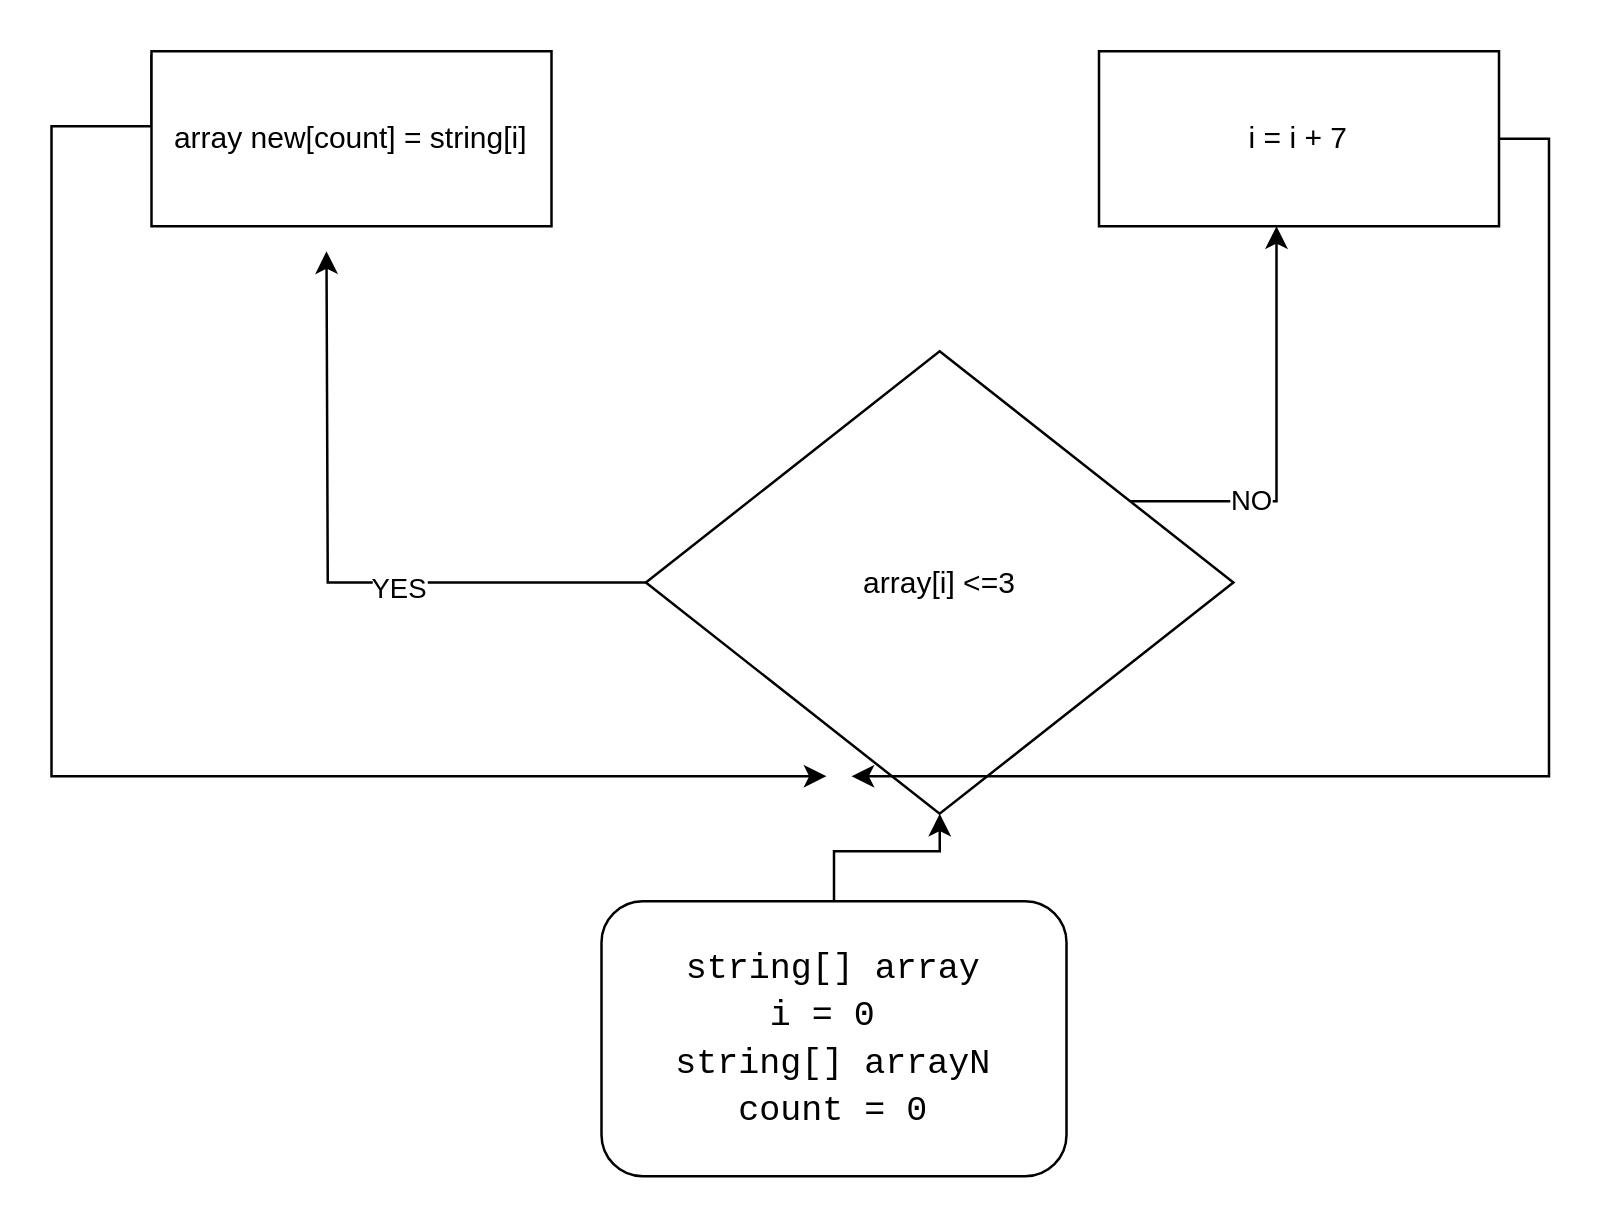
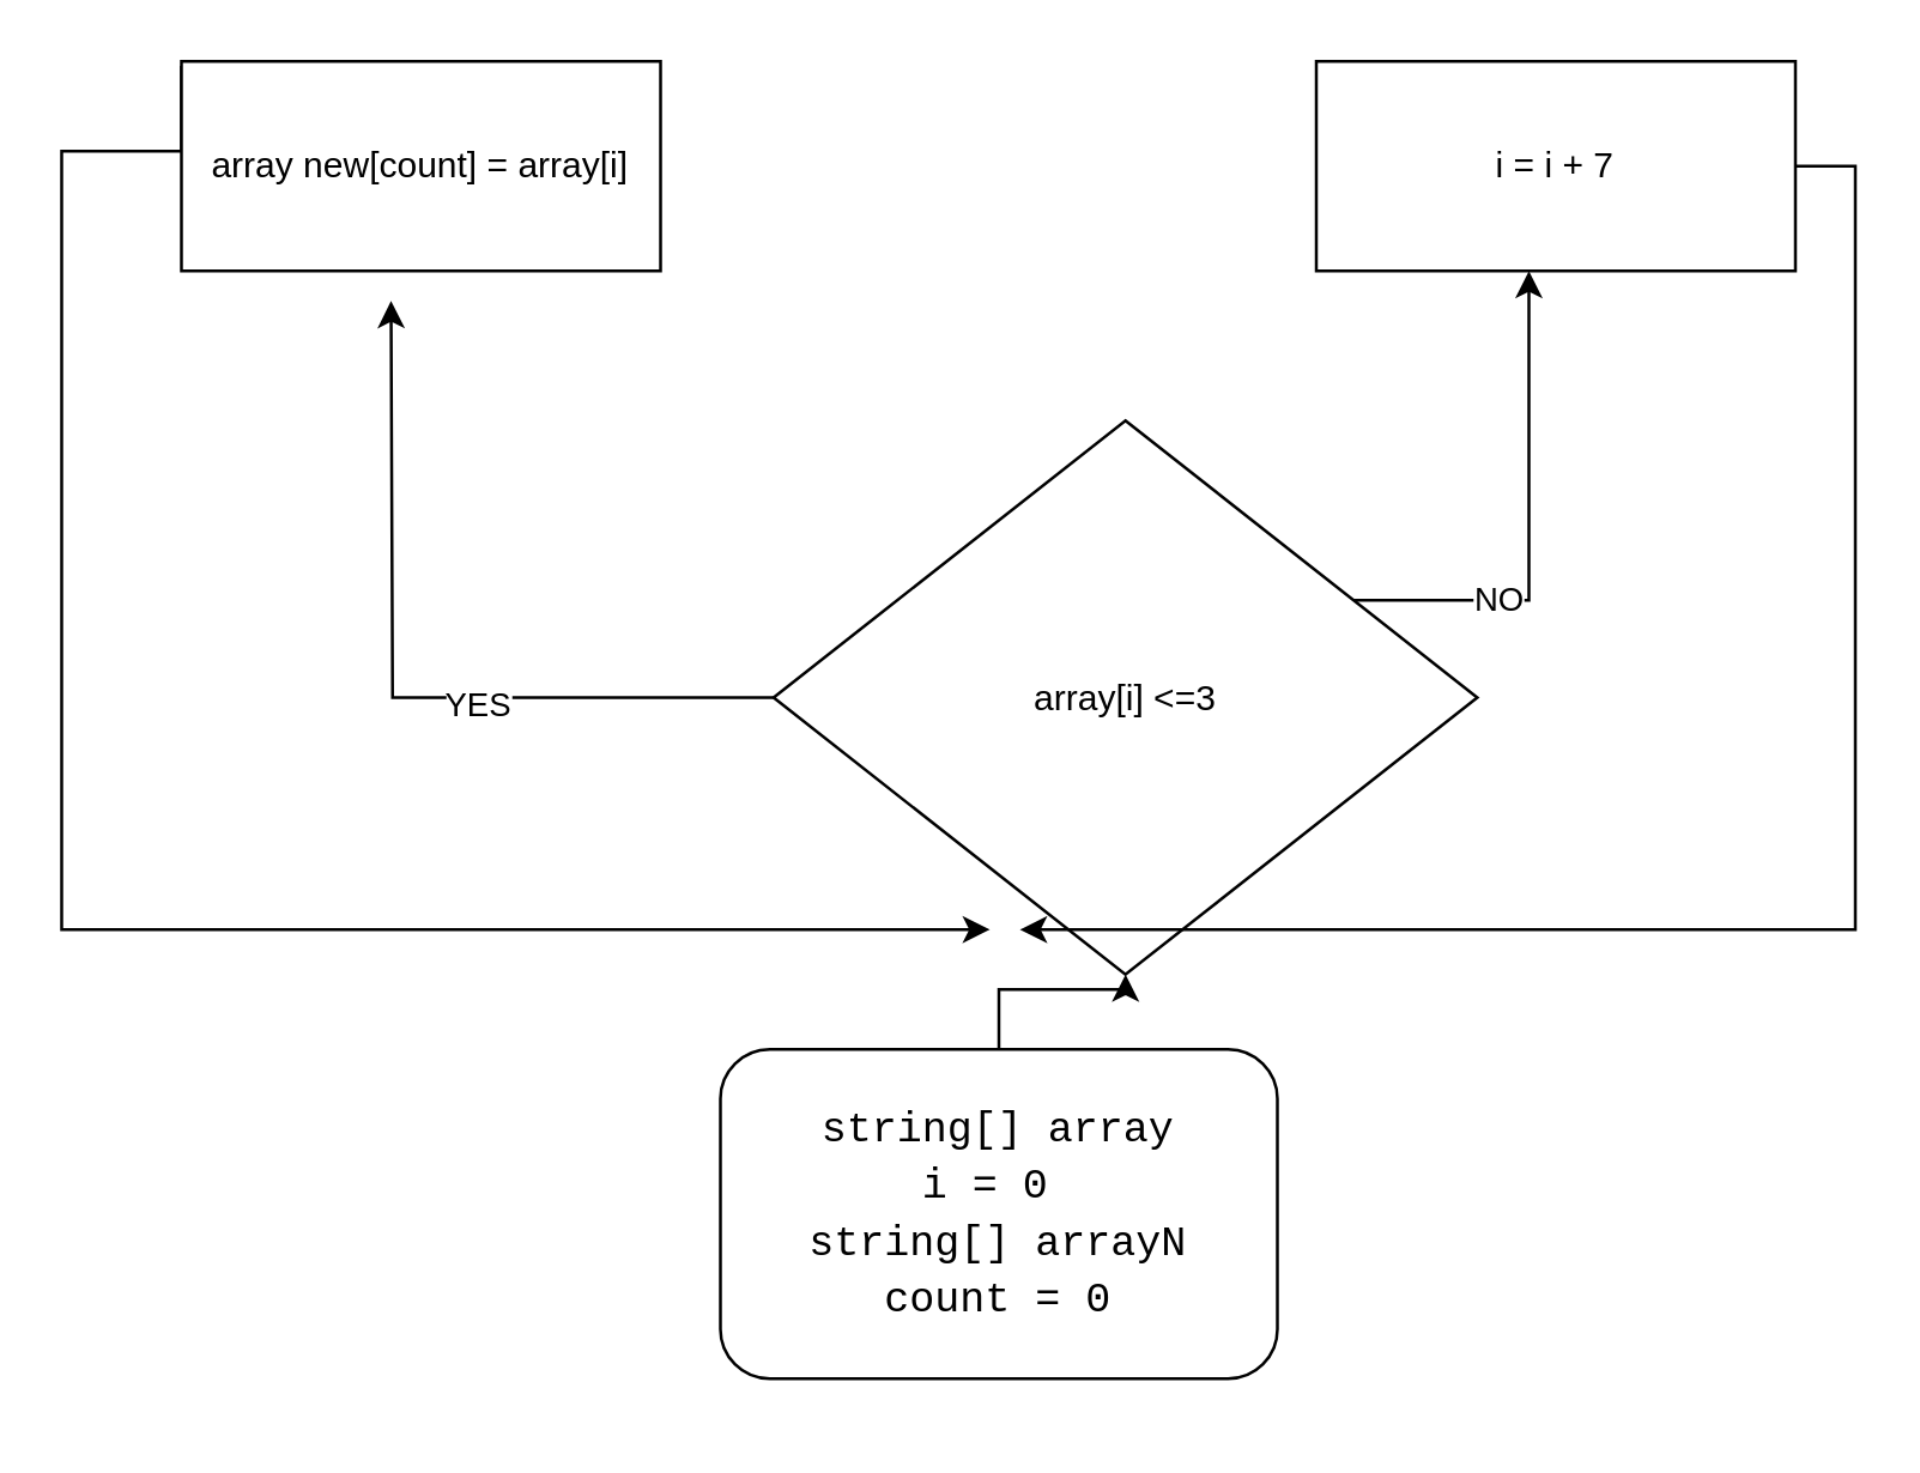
- <mxCell id="11" value="array new[count] = string[i]" style="rounded=0;whiteSpace=wrap;html=1;labelBackgroundColor=#FFFFFF;fontColor=#000000;" vertex="1" parent="1"><mxGeometry x="60" y="20" width="160" height="70" as="geometry" /></mxCell>
+ <mxCell id="11" value="array new[count] = array[i]" style="rounded=0;whiteSpace=wrap;html=1;labelBackgroundColor=#FFFFFF;fontColor=#000000;" vertex="1" parent="1"><mxGeometry x="60" y="20" width="160" height="70" as="geometry" /></mxCell>
- <mxCell id="3" value="&lt;div style=&quot;font-family: Consolas, &amp;quot;Courier New&amp;quot;, monospace; font-size: 14px; line-height: 19px;&quot;&gt;&lt;span style=&quot;background-color: rgb(255, 255, 255);&quot;&gt;string[] array&lt;/span&gt;&lt;/div&gt;&lt;div style=&quot;font-family: Consolas, &amp;quot;Courier New&amp;quot;, monospace; font-size: 14px; line-height: 19px;&quot;&gt;&lt;span style=&quot;background-color: rgb(255, 255, 255);&quot;&gt;i = 0&amp;nbsp;&lt;/span&gt;&lt;/div&gt;&lt;div style=&quot;font-family: Consolas, &amp;quot;Courier New&amp;quot;, monospace; font-size: 14px; line-height: 19px;&quot;&gt;&lt;div style=&quot;line-height: 19px;&quot;&gt;&lt;span style=&quot;background-color: rgb(255, 255, 255);&quot;&gt;string[] arrayN&lt;/span&gt;&lt;/div&gt;&lt;div style=&quot;line-height: 19px;&quot;&gt;&lt;span style=&quot;background-color: rgb(255, 255, 255);&quot;&gt;count = 0&lt;/span&gt;&lt;/div&gt;&lt;/div&gt;" style="rounded=1;whiteSpace=wrap;html=1;" vertex="1" parent="1"><mxGeometry x="240" y="360" width="186" height="110" as="geometry" /></mxCell>
+ <mxCell id="3" value="&lt;div style=&quot;font-family: Consolas, &amp;quot;Courier New&amp;quot;, monospace; font-size: 14px; line-height: 19px;&quot;&gt;&lt;span style=&quot;background-color: rgb(255, 255, 255);&quot;&gt;string[] array&lt;/span&gt;&lt;/div&gt;&lt;div style=&quot;font-family: Consolas, &amp;quot;Courier New&amp;quot;, monospace; font-size: 14px; line-height: 19px;&quot;&gt;&lt;span style=&quot;background-color: rgb(255, 255, 255);&quot;&gt;i = 0&amp;nbsp;&lt;/span&gt;&lt;/div&gt;&lt;div style=&quot;font-family: Consolas, &amp;quot;Courier New&amp;quot;, monospace; font-size: 14px; line-height: 19px;&quot;&gt;&lt;div style=&quot;line-height: 19px;&quot;&gt;&lt;span style=&quot;background-color: rgb(255, 255, 255);&quot;&gt;string[] arrayN&lt;/span&gt;&lt;/div&gt;&lt;div style=&quot;line-height: 19px;&quot;&gt;&lt;span style=&quot;background-color: rgb(255, 255, 255);&quot;&gt;count = 0&lt;/span&gt;&lt;/div&gt;&lt;/div&gt;" style="rounded=1;whiteSpace=wrap;html=1;" vertex="1" parent="1"><mxGeometry x="240" y="350" width="186" height="110" as="geometry" /></mxCell>
